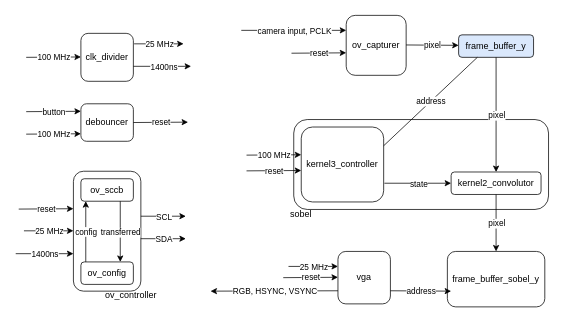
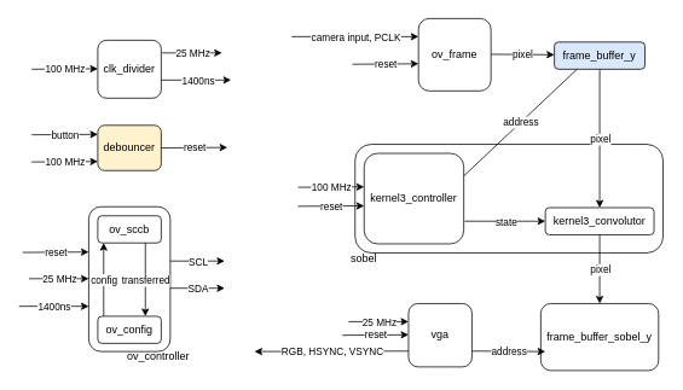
- <mxCell id="7" value="ov_capturer" style="rounded=1;whiteSpace=wrap;html=1;" vertex="1" parent="1"><mxGeometry x="461" y="20" width="80" height="80" as="geometry" /></mxCell>
+ <mxCell id="7" value="ov_frame" style="rounded=1;whiteSpace=wrap;html=1;" vertex="1" parent="1"><mxGeometry x="461" y="20" width="80" height="80" as="geometry" /></mxCell>
- <mxCell id="13" value="debouncer" style="rounded=1;whiteSpace=wrap;html=1;" vertex="1" parent="1"><mxGeometry x="107" y="138" width="70" height="50" as="geometry" /></mxCell>
+ <mxCell id="13" value="debouncer" style="rounded=1;whiteSpace=wrap;html=1;fillColor=#fff2cc;" vertex="1" parent="1"><mxGeometry x="107" y="138" width="70" height="50" as="geometry" /></mxCell>
- <mxCell id="11" value="kernel2_convolutor" style="rounded=1;whiteSpace=wrap;html=1;" vertex="1" parent="1"><mxGeometry x="601" y="229" width="120" height="30" as="geometry" /></mxCell>
+ <mxCell id="11" value="kernel3_convolutor" style="rounded=1;whiteSpace=wrap;html=1;" vertex="1" parent="1"><mxGeometry x="601" y="229" width="120" height="30" as="geometry" /></mxCell>
